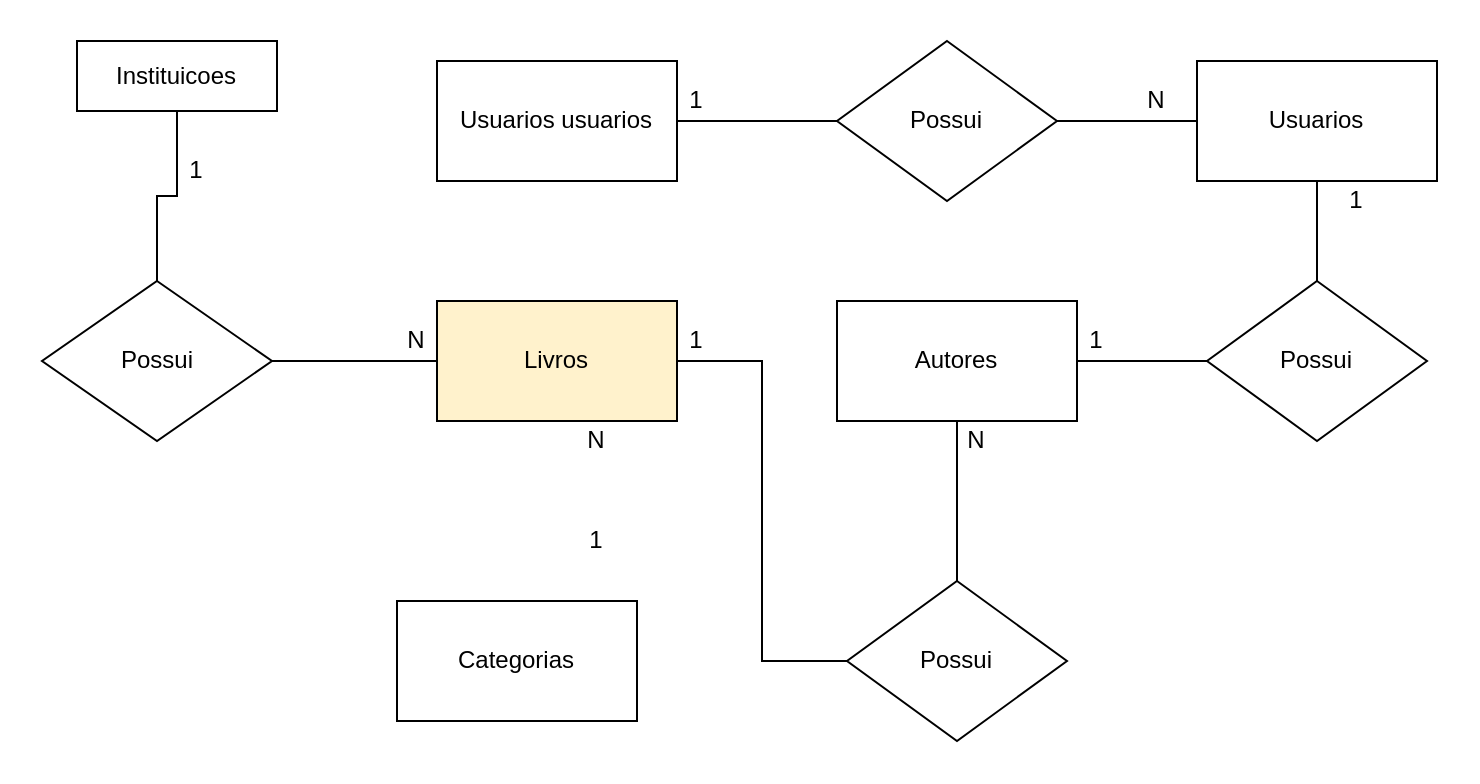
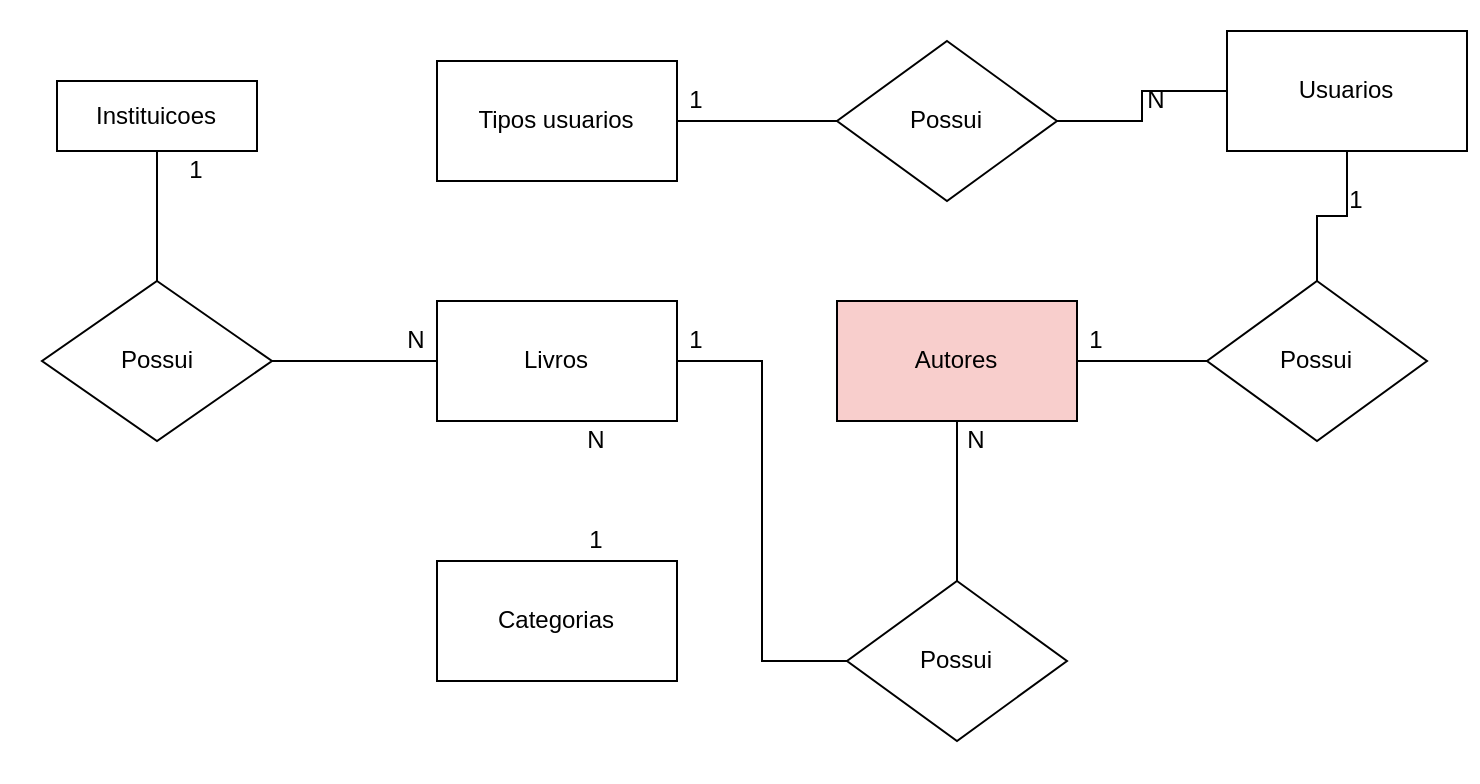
- <mxCell id="25" value="Instituicoes" style="whiteSpace=wrap;html=1;align=center;" vertex="1" parent="1"><mxGeometry x="38" y="20" width="100" height="35" as="geometry" /></mxCell>
+ <mxCell id="25" value="Instituicoes" style="whiteSpace=wrap;html=1;align=center;" vertex="1" parent="1"><mxGeometry x="28" y="40" width="100" height="35" as="geometry" /></mxCell>
- <mxCell id="3" value="Usuarios usuarios" style="rounded=0;whiteSpace=wrap;html=1;" vertex="1" parent="1"><mxGeometry x="218" y="30" width="120" height="60" as="geometry" /></mxCell>
+ <mxCell id="3" value="Tipos usuarios" style="rounded=0;whiteSpace=wrap;html=1;" vertex="1" parent="1"><mxGeometry x="218" y="30" width="120" height="60" as="geometry" /></mxCell>
- <mxCell id="5" value="Usuarios" style="rounded=0;whiteSpace=wrap;html=1;" vertex="1" parent="1"><mxGeometry x="598" y="30" width="120" height="60" as="geometry" /></mxCell>
+ <mxCell id="5" value="Usuarios" style="rounded=0;whiteSpace=wrap;html=1;" vertex="1" parent="1"><mxGeometry x="613" y="15" width="120" height="60" as="geometry" /></mxCell>
- <mxCell id="12" value="Livros" style="rounded=0;whiteSpace=wrap;html=1;fillColor=#fff2cc;" vertex="1" parent="1"><mxGeometry x="218" y="150" width="120" height="60" as="geometry" /></mxCell>
+ <mxCell id="12" value="Livros" style="rounded=0;whiteSpace=wrap;html=1;" vertex="1" parent="1"><mxGeometry x="218" y="150" width="120" height="60" as="geometry" /></mxCell>
- <mxCell id="9" value="Autores" style="rounded=0;whiteSpace=wrap;html=1;" vertex="1" parent="1"><mxGeometry x="418" y="150" width="120" height="60" as="geometry" /></mxCell>
+ <mxCell id="9" value="Autores" style="rounded=0;whiteSpace=wrap;html=1;fillColor=#f8cecc;" vertex="1" parent="1"><mxGeometry x="418" y="150" width="120" height="60" as="geometry" /></mxCell>
- <mxCell id="15" value="Categorias" style="rounded=0;whiteSpace=wrap;html=1;" vertex="1" parent="1"><mxGeometry x="198" y="300" width="120" height="60" as="geometry" /></mxCell>
+ <mxCell id="15" value="Categorias" style="rounded=0;whiteSpace=wrap;html=1;" vertex="1" parent="1"><mxGeometry x="218" y="280" width="120" height="60" as="geometry" /></mxCell>
